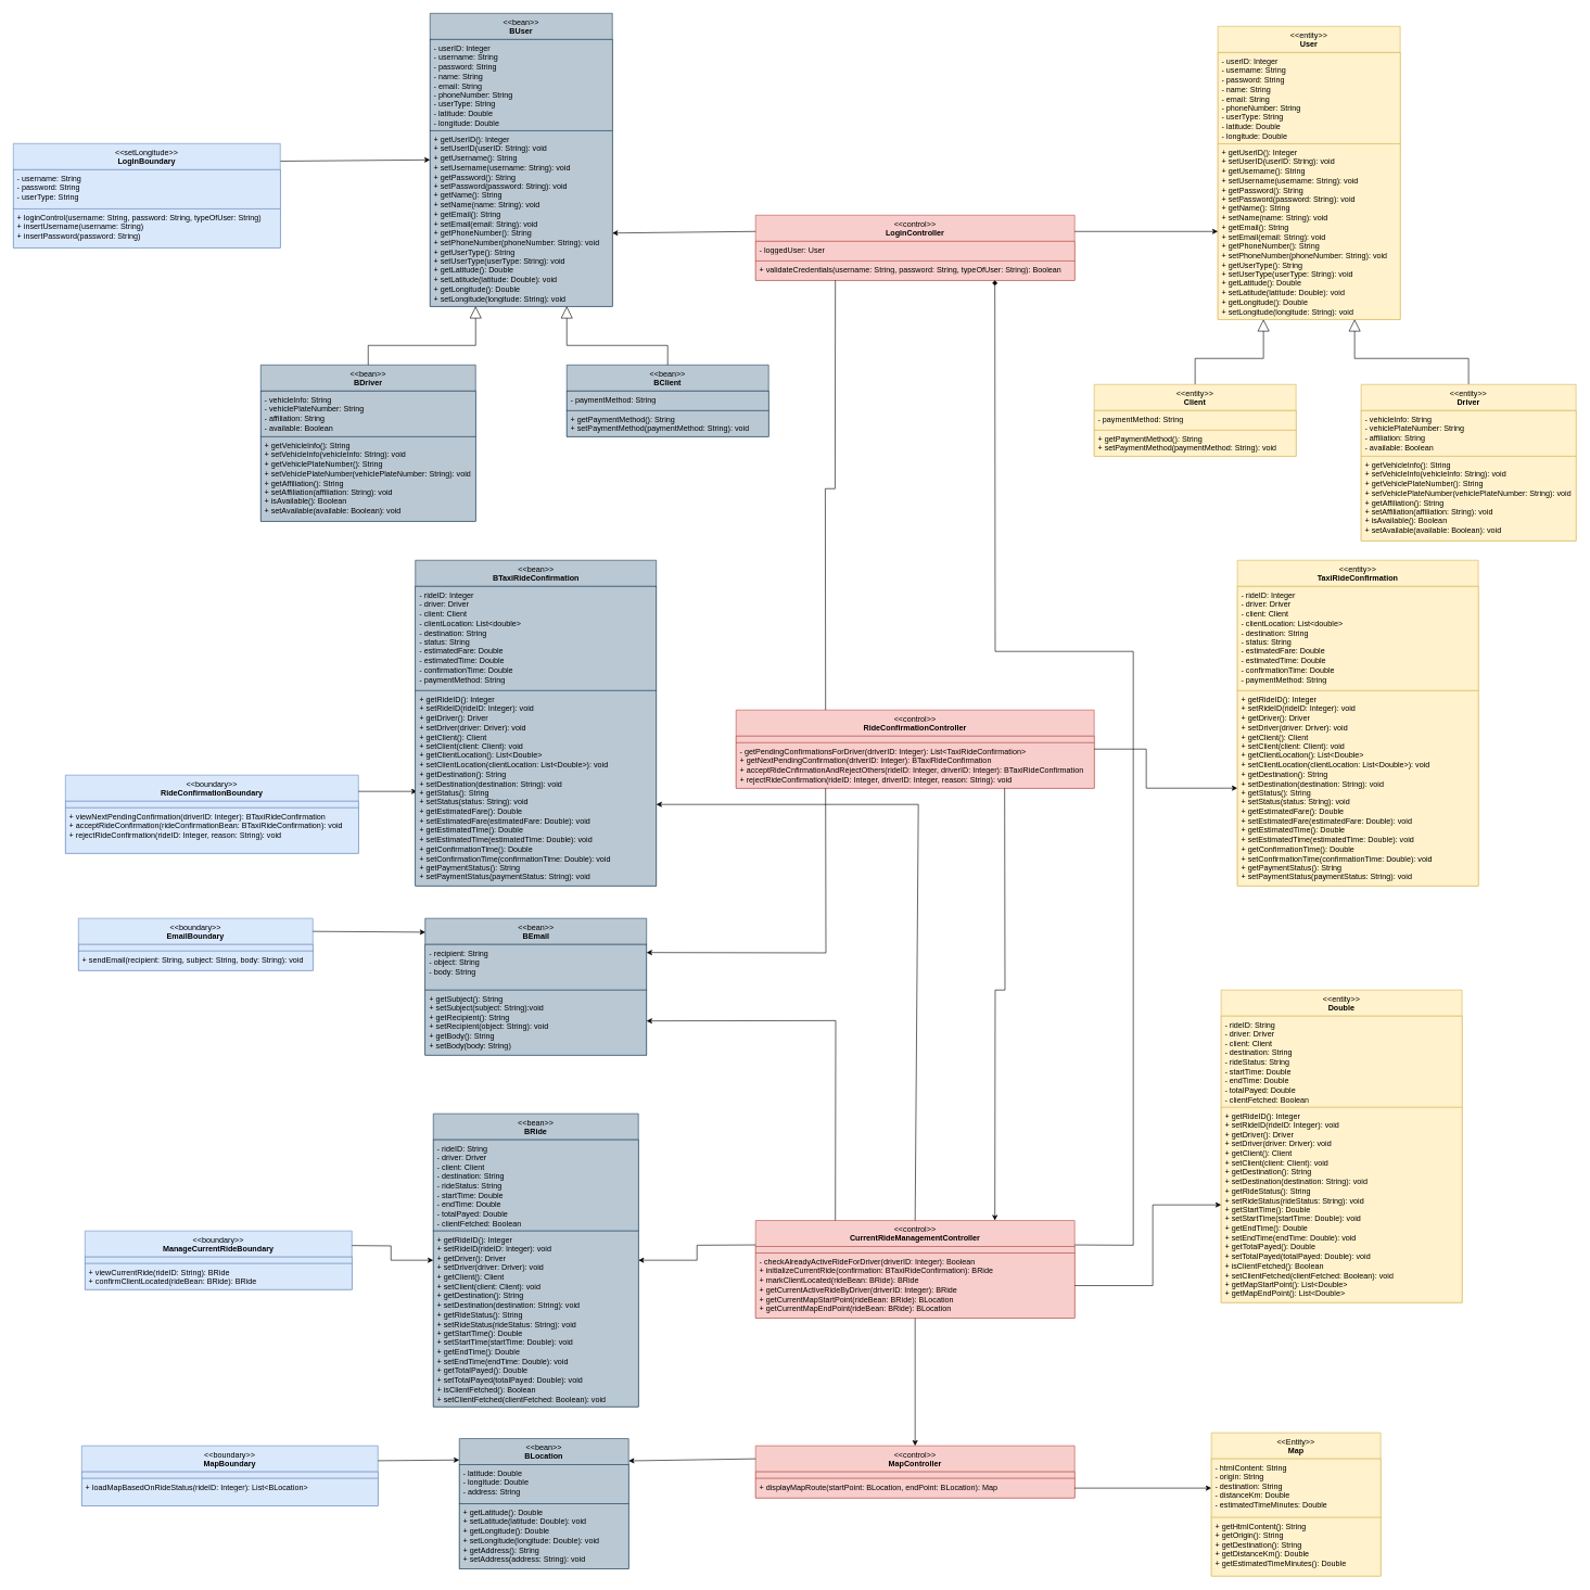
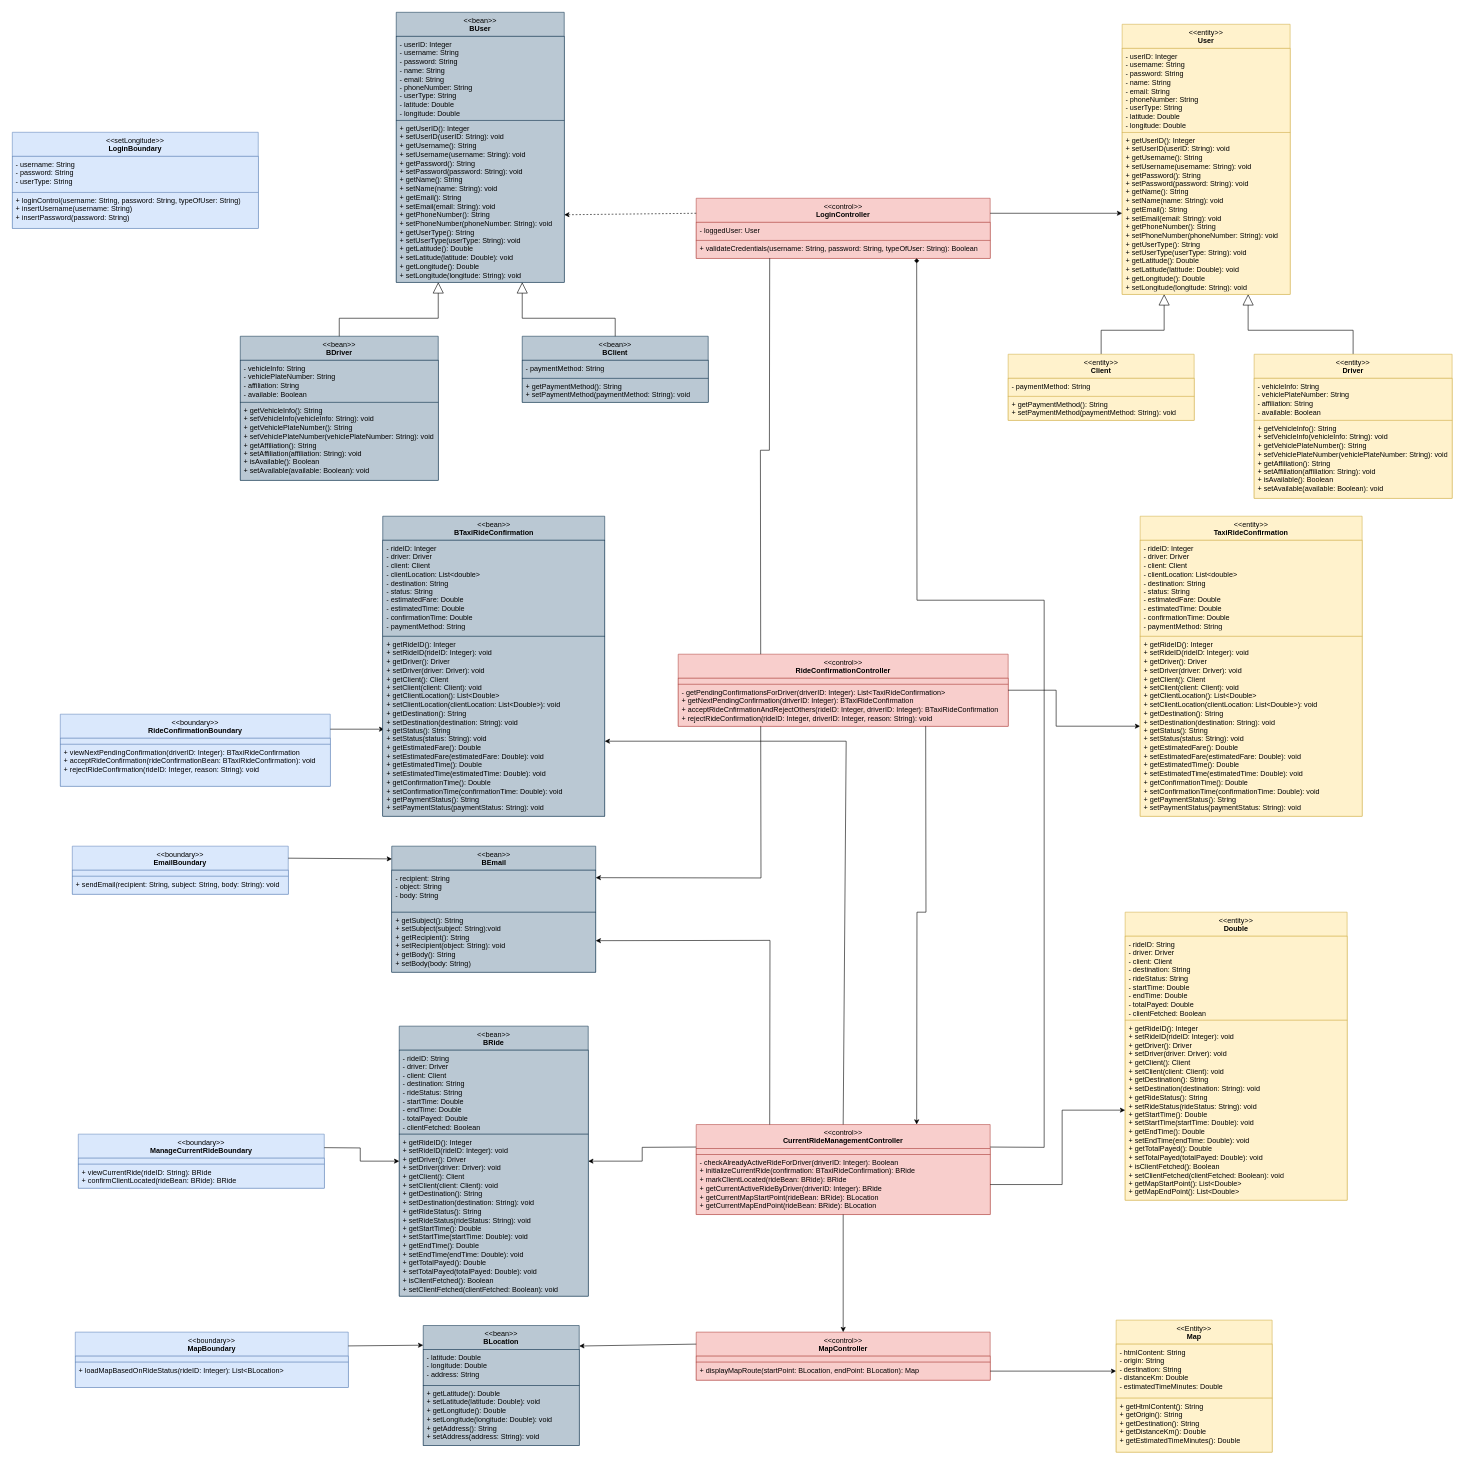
- <mxCell id="19" value="" style="endArrow=classic;html=1;rounded=0;exitX=1.001;exitY=0.169;exitDx=0;exitDy=0;exitPerimeter=0;entryX=0;entryY=0.5;entryDx=0;entryDy=0;" parent="1" source="2" target="64" edge="1"><mxGeometry width="50" height="50" relative="1" as="geometry"><mxPoint x="390" y="310" as="sourcePoint" /><mxPoint x="460" y="307.64" as="targetPoint" /></mxGeometry></mxCell>
- <mxCell id="52" value="" style="endArrow=classic;html=1;rounded=0;exitX=0;exitY=0.25;exitDx=0;exitDy=0;entryX=1;entryY=0.75;entryDx=0;entryDy=0;" parent="1" source="8" target="64" edge="1"><mxGeometry width="50" height="50" relative="1" as="geometry"><mxPoint x="1150.52" y="350" as="sourcePoint" /><mxPoint x="960" y="355" as="targetPoint" /></mxGeometry></mxCell>
+ <mxCell id="52" value="" style="endArrow=classic;html=1;rounded=0;exitX=0;exitY=0.25;exitDx=0;exitDy=0;entryX=1;entryY=0.75;entryDx=0;entryDy=0;dashed=1;" parent="1" source="8" target="64" edge="1"><mxGeometry width="50" height="50" relative="1" as="geometry"><mxPoint x="1150.52" y="350" as="sourcePoint" /><mxPoint x="960" y="355" as="targetPoint" /></mxGeometry></mxCell>
